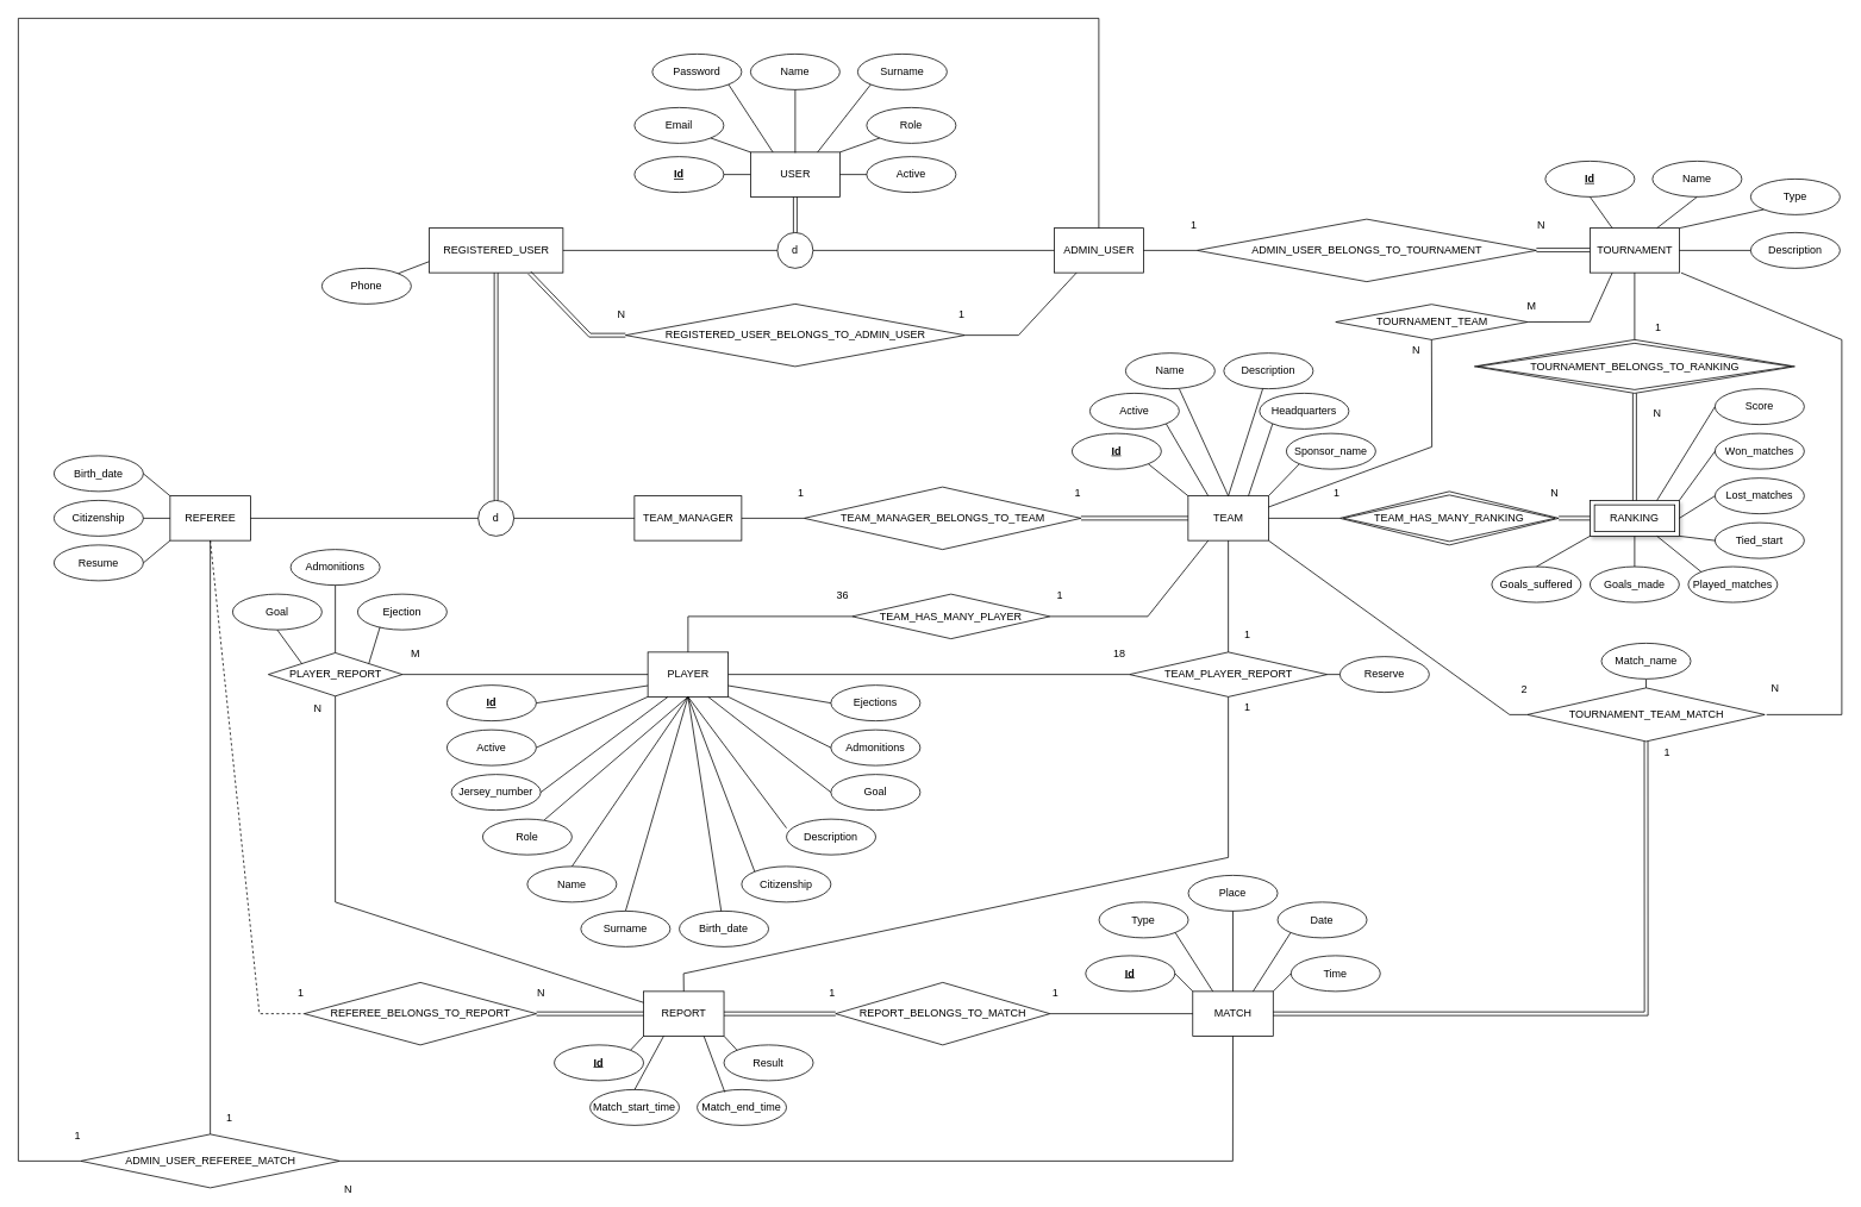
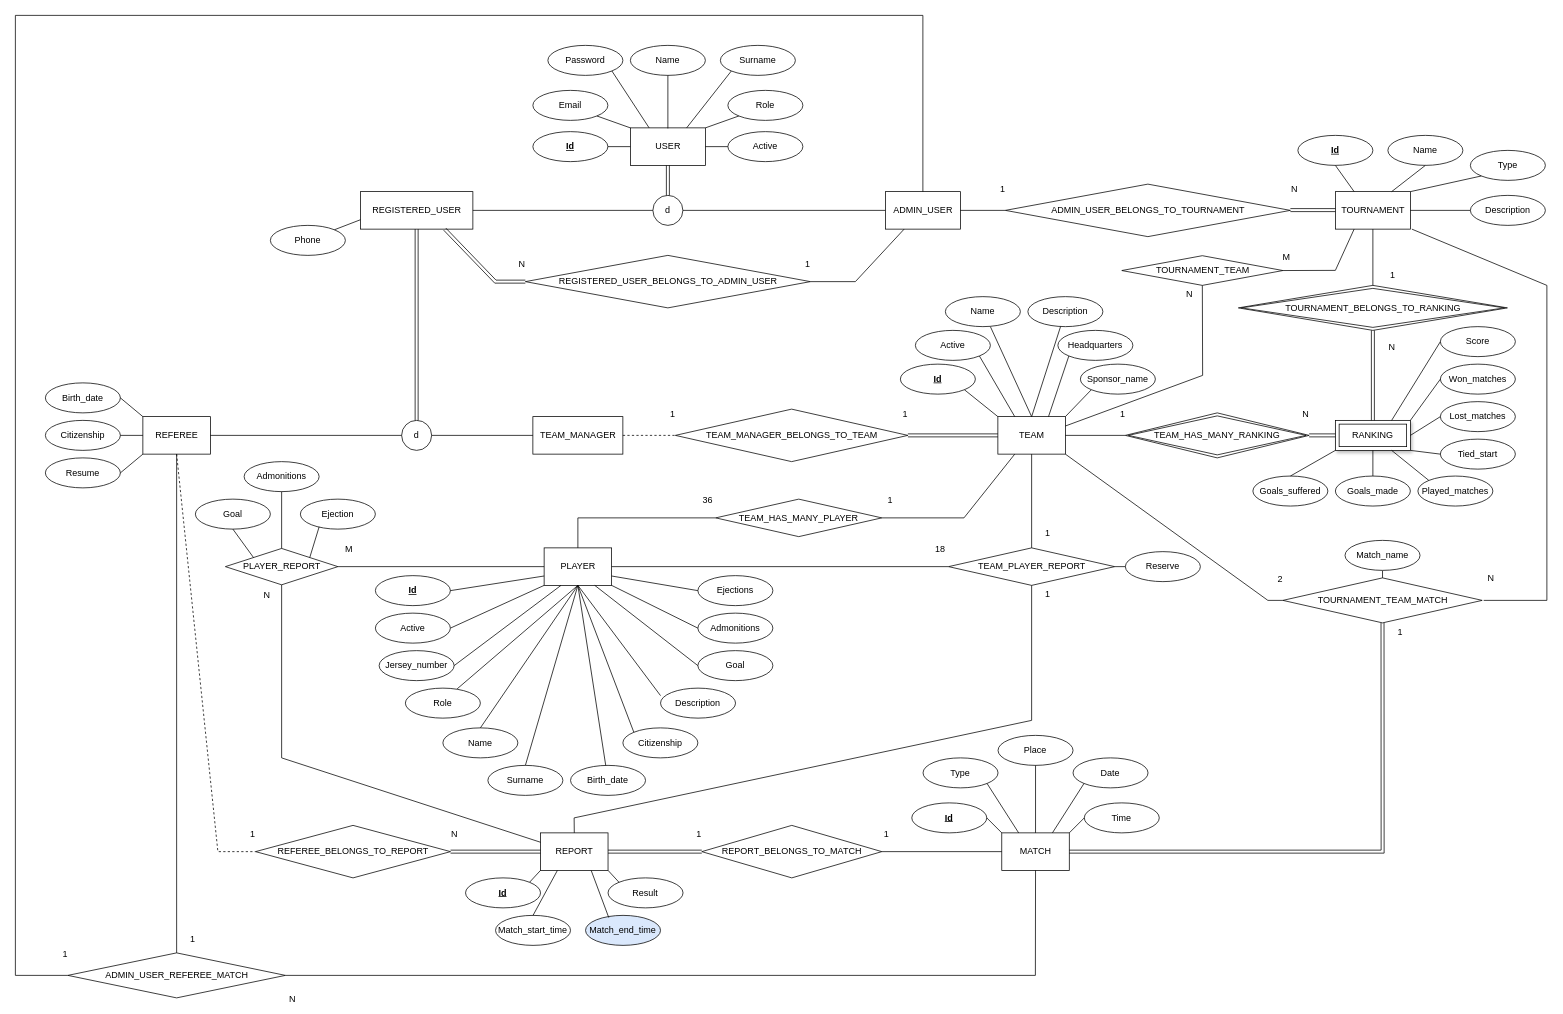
- <mxCell id="77" value="" style="endArrow=none;html=1;rounded=0;exitX=1;exitY=0.5;exitDx=0;exitDy=0;entryX=0;entryY=0.5;entryDx=0;entryDy=0;" parent="1" source="68" target="76" edge="1"><mxGeometry relative="1" as="geometry"><mxPoint x="860" y="720" as="sourcePoint" /><mxPoint x="1020" y="720" as="targetPoint" /></mxGeometry></mxCell>
+ <mxCell id="77" value="" style="endArrow=none;html=1;rounded=0;exitX=1;exitY=0.5;exitDx=0;exitDy=0;entryX=0;entryY=0.5;entryDx=0;entryDy=0;dashed=1;" parent="1" source="68" target="76" edge="1"><mxGeometry relative="1" as="geometry"><mxPoint x="860" y="720" as="sourcePoint" /><mxPoint x="1020" y="720" as="targetPoint" /></mxGeometry></mxCell>
- <mxCell id="107" value="Match_end_time" style="ellipse;whiteSpace=wrap;html=1;align=center;" parent="1" vertex="1"><mxGeometry x="780.21" y="1220" width="100" height="40" as="geometry" /></mxCell>
+ <mxCell id="107" value="Match_end_time" style="ellipse;whiteSpace=wrap;html=1;align=center;fillColor=#dae8fc;" parent="1" vertex="1"><mxGeometry x="780.21" y="1220" width="100" height="40" as="geometry" /></mxCell>
